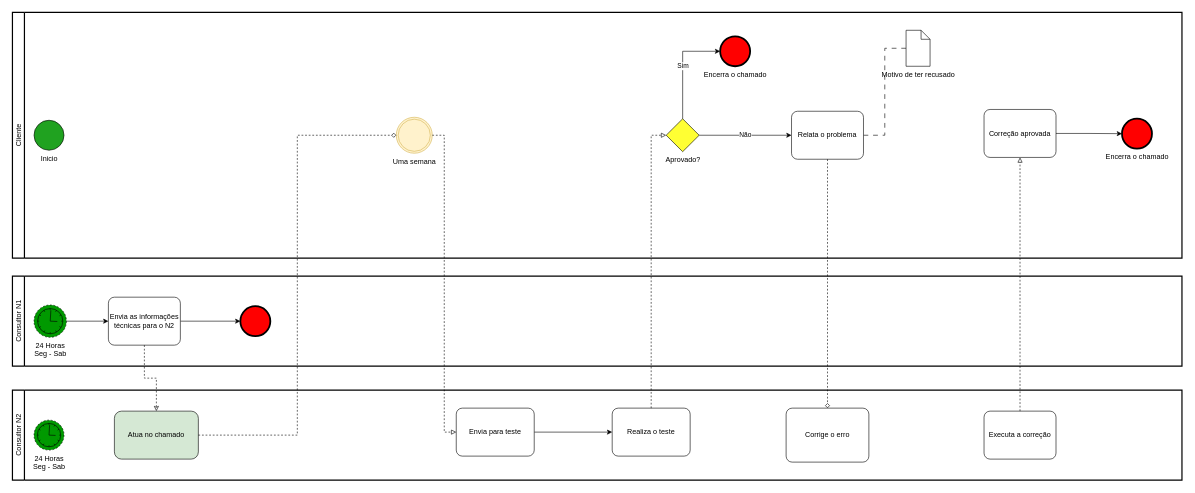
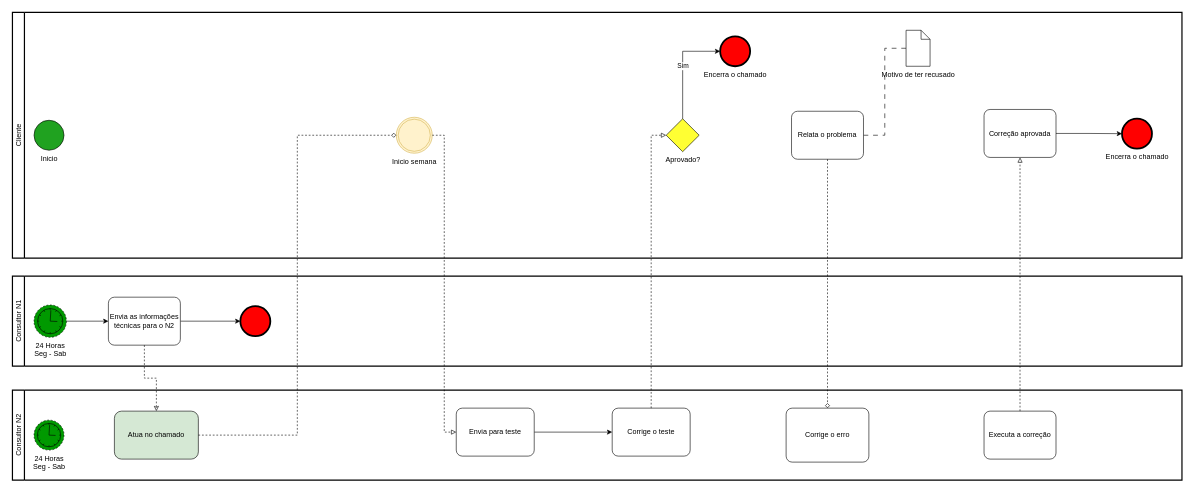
- <mxCell id="12" value="Não" style="edgeStyle=orthogonalEdgeStyle;rounded=0;orthogonalLoop=1;jettySize=auto;html=1;exitX=1;exitY=0.5;exitDx=0;exitDy=0;exitPerimeter=0;entryX=0;entryY=0.5;entryDx=0;entryDy=0;entryPerimeter=0;" edge="1" parent="8" source="13" target="16"><mxGeometry relative="1" as="geometry" /></mxCell>
- <mxCell id="18" value="Uma semana" style="points=[[0.145,0.145,0],[0.5,0,0],[0.855,0.145,0],[1,0.5,0],[0.855,0.855,0],[0.5,1,0],[0.145,0.855,0],[0,0.5,0]];shape=mxgraph.bpmn.event;html=1;verticalLabelPosition=bottom;labelBackgroundColor=#ffffff;verticalAlign=top;align=center;perimeter=ellipsePerimeter;outlineConnect=0;aspect=fixed;outline=throwing;symbol=general;fillColor=#fff2cc;strokeColor=#d6b656;" parent="8" vertex="1"><mxGeometry x="640" y="175" width="60" height="60" as="geometry" /></mxCell>
+ <mxCell id="18" value="Inicio semana" style="points=[[0.145,0.145,0],[0.5,0,0],[0.855,0.145,0],[1,0.5,0],[0.855,0.855,0],[0.5,1,0],[0.145,0.855,0],[0,0.5,0]];shape=mxgraph.bpmn.event;html=1;verticalLabelPosition=bottom;labelBackgroundColor=#ffffff;verticalAlign=top;align=center;perimeter=ellipsePerimeter;outlineConnect=0;aspect=fixed;outline=throwing;symbol=general;fillColor=#fff2cc;strokeColor=#d6b656;" parent="8" vertex="1"><mxGeometry x="640" y="175" width="60" height="60" as="geometry" /></mxCell>
- <mxCell id="28" value="Realiza o teste" style="points=[[0.25,0,0],[0.5,0,0],[0.75,0,0],[1,0.25,0],[1,0.5,0],[1,0.75,0],[0.75,1,0],[0.5,1,0],[0.25,1,0],[0,0.75,0],[0,0.5,0],[0,0.25,0]];shape=mxgraph.bpmn.task;whiteSpace=wrap;rectStyle=rounded;size=10;html=1;container=1;expand=0;collapsible=0;taskMarker=abstract;" parent="22" vertex="1"><mxGeometry x="1000" y="30" width="130" height="80" as="geometry" /></mxCell>
+ <mxCell id="28" value="Corrige o teste" style="points=[[0.25,0,0],[0.5,0,0],[0.75,0,0],[1,0.25,0],[1,0.5,0],[1,0.75,0],[0.75,1,0],[0.5,1,0],[0.25,1,0],[0,0.75,0],[0,0.5,0],[0,0.25,0]];shape=mxgraph.bpmn.task;whiteSpace=wrap;rectStyle=rounded;size=10;html=1;container=1;expand=0;collapsible=0;taskMarker=abstract;" parent="22" vertex="1"><mxGeometry x="1000" y="30" width="130" height="80" as="geometry" /></mxCell>
